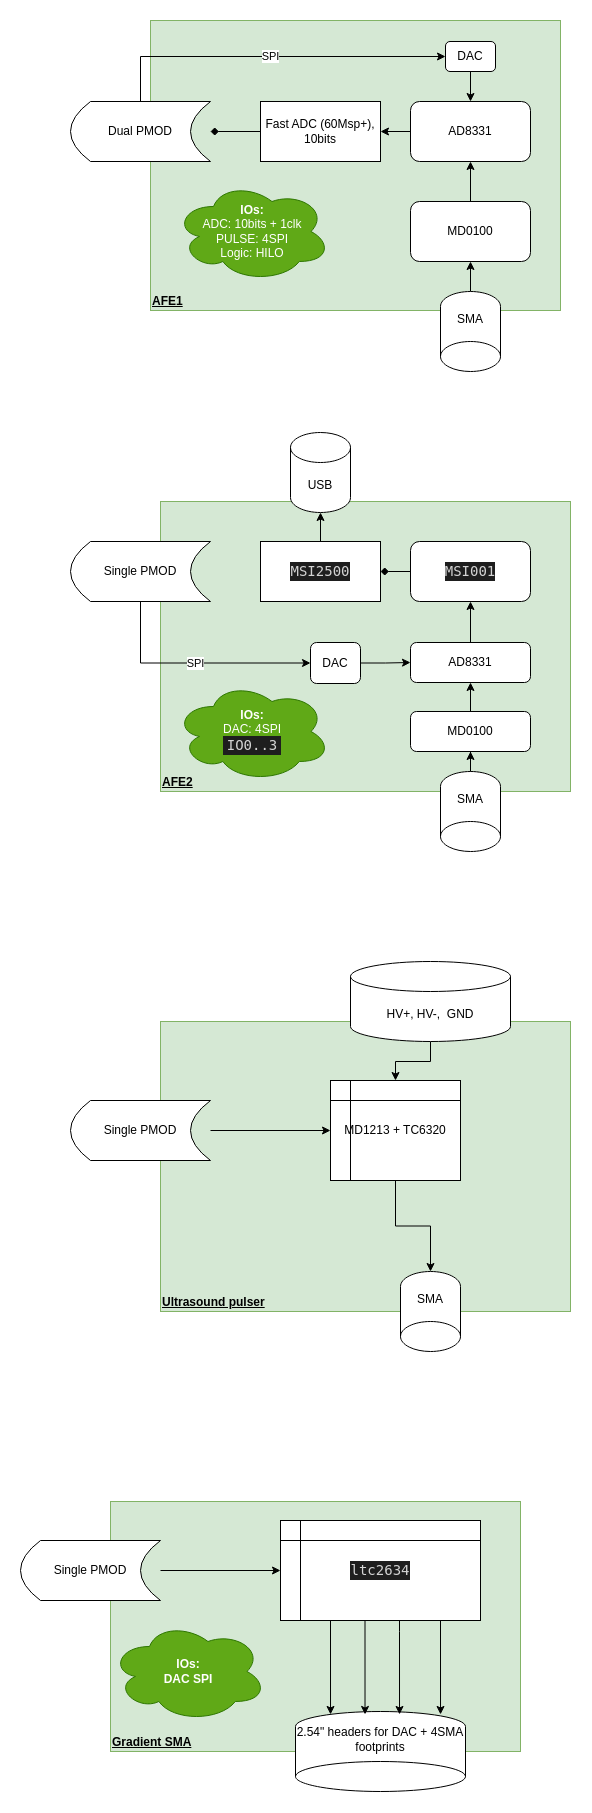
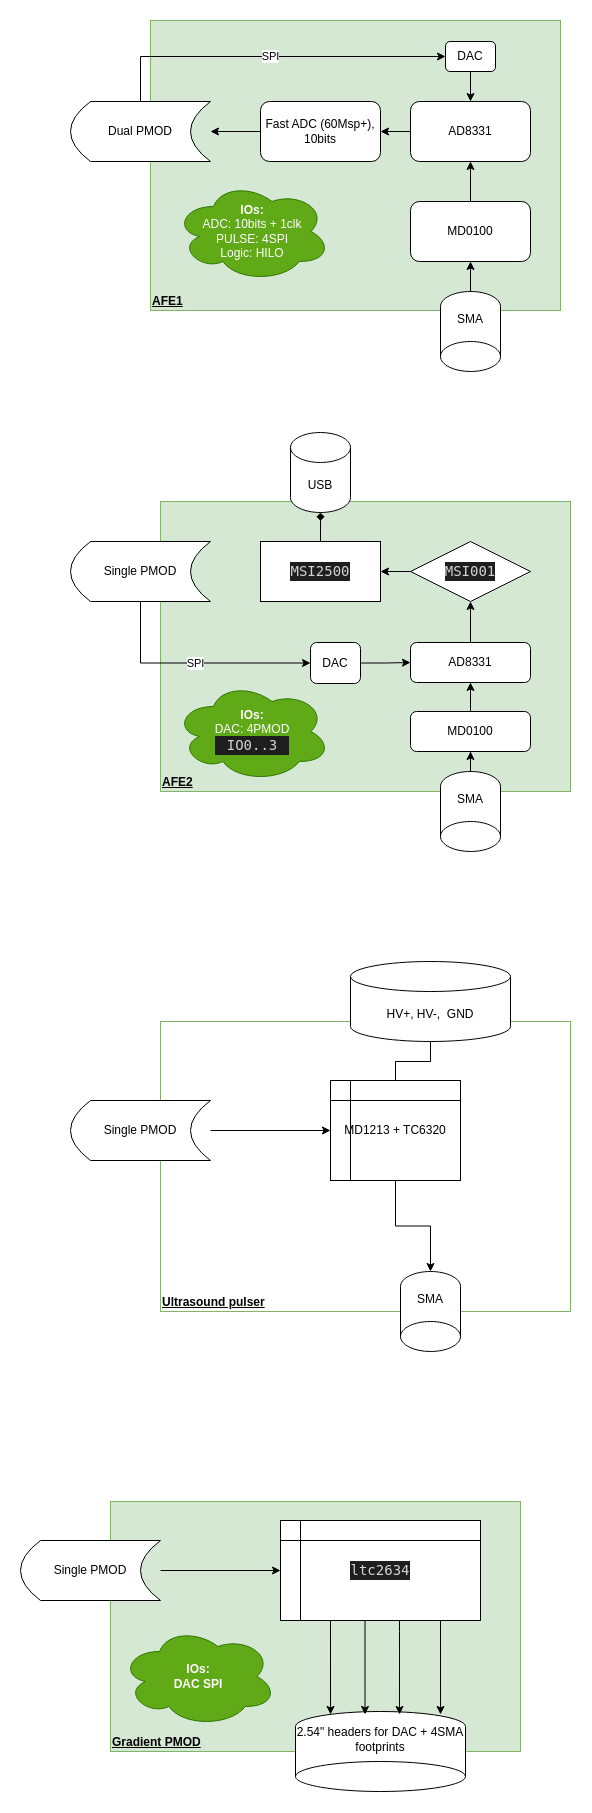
- <mxCell id="7" value="" style="edgeStyle=orthogonalEdgeStyle;rounded=0;orthogonalLoop=1;jettySize=auto;html=1;endArrow=diamond;" edge="1" parent="1" source="8" target="4"><mxGeometry relative="1" as="geometry" /></mxCell>
+ <mxCell id="7" value="" style="edgeStyle=orthogonalEdgeStyle;rounded=0;orthogonalLoop=1;jettySize=auto;html=1;" edge="1" parent="1" source="8" target="4"><mxGeometry relative="1" as="geometry" /></mxCell>
- <mxCell id="8" value="Fast ADC (60Msp+), 10bits" style="whiteSpace=wrap;html=1;rounded=0;" vertex="1" parent="1"><mxGeometry x="260" y="101" width="120" height="60" as="geometry" /></mxCell>
+ <mxCell id="8" value="Fast ADC (60Msp+), 10bits" style="rounded=1;whiteSpace=wrap;html=1;" vertex="1" parent="1"><mxGeometry x="260" y="101" width="120" height="60" as="geometry" /></mxCell>
- <mxCell id="21" value="" style="edgeStyle=orthogonalEdgeStyle;rounded=0;orthogonalLoop=1;jettySize=auto;html=1;" edge="1" parent="1" source="22" target="30"><mxGeometry relative="1" as="geometry" /></mxCell>
+ <mxCell id="21" value="" style="edgeStyle=orthogonalEdgeStyle;rounded=0;orthogonalLoop=1;jettySize=auto;html=1;endArrow=diamond;" edge="1" parent="1" source="22" target="30"><mxGeometry relative="1" as="geometry" /></mxCell>
- <mxCell id="19" value="" style="edgeStyle=orthogonalEdgeStyle;rounded=0;orthogonalLoop=1;jettySize=auto;html=1;endArrow=diamond;" edge="1" parent="1" source="20" target="22"><mxGeometry relative="1" as="geometry" /></mxCell>
+ <mxCell id="19" value="" style="edgeStyle=orthogonalEdgeStyle;rounded=0;orthogonalLoop=1;jettySize=auto;html=1;" edge="1" parent="1" source="20" target="22"><mxGeometry relative="1" as="geometry" /></mxCell>
- <mxCell id="20" value="&lt;div style=&quot;color: rgb(212, 212, 212); background-color: rgb(30, 30, 30); font-family: &amp;quot;Droid Sans Mono&amp;quot;, &amp;quot;monospace&amp;quot;, monospace; font-size: 14px; line-height: 19px;&quot;&gt;MSI001&lt;/div&gt;" style="rounded=1;whiteSpace=wrap;html=1;" vertex="1" parent="1"><mxGeometry x="410" y="541" width="120" height="60" as="geometry" /></mxCell>
+ <mxCell id="20" value="&lt;div style=&quot;color: rgb(212, 212, 212); background-color: rgb(30, 30, 30); font-family: &amp;quot;Droid Sans Mono&amp;quot;, &amp;quot;monospace&amp;quot;, monospace; font-size: 14px; line-height: 19px;&quot;&gt;MSI001&lt;/div&gt;" style="rhombus;whiteSpace=wrap;html=1;" vertex="1" parent="1"><mxGeometry x="410" y="541" width="120" height="60" as="geometry" /></mxCell>
- <mxCell id="29" value="&lt;b&gt;IOs:&lt;/b&gt;&lt;br&gt;DAC: 4SPI&lt;br&gt;&lt;div style=&quot;color: rgb(212, 212, 212); background-color: rgb(30, 30, 30); font-family: &amp;quot;Droid Sans Mono&amp;quot;, &amp;quot;monospace&amp;quot;, monospace; font-size: 14px; line-height: 19px;&quot;&gt;IO0..3&lt;/div&gt;" style="ellipse;shape=cloud;whiteSpace=wrap;html=1;fillColor=#60a917;fontColor=#ffffff;strokeColor=#2D7600;" vertex="1" parent="1"><mxGeometry x="174" y="681" width="156" height="100" as="geometry" /></mxCell>
+ <mxCell id="29" value="&lt;b&gt;IOs:&lt;/b&gt;&lt;br&gt;DAC: 4PMOD&lt;br&gt;&lt;div style=&quot;color: rgb(212, 212, 212); background-color: rgb(30, 30, 30); font-family: &amp;quot;Droid Sans Mono&amp;quot;, &amp;quot;monospace&amp;quot;, monospace; font-size: 14px; line-height: 19px;&quot;&gt;IO0..3&lt;/div&gt;" style="ellipse;shape=cloud;whiteSpace=wrap;html=1;fillColor=#60a917;fontColor=#ffffff;strokeColor=#2D7600;" vertex="1" parent="1"><mxGeometry x="174" y="681" width="156" height="100" as="geometry" /></mxCell>
- <mxCell id="39" value="" style="edgeStyle=orthogonalEdgeStyle;rounded=0;orthogonalLoop=1;jettySize=auto;html=1;" edge="1" parent="1" source="40" target="38"><mxGeometry relative="1" as="geometry" /></mxCell>
+ <mxCell id="39" value="" style="edgeStyle=orthogonalEdgeStyle;rounded=0;orthogonalLoop=1;jettySize=auto;html=1;endArrow=none;" edge="1" parent="1" source="40" target="38"><mxGeometry relative="1" as="geometry" /></mxCell>
- <mxCell id="33" value="Ultrasound pulser" style="rounded=0;whiteSpace=wrap;html=1;fillColor=#d5e8d4;strokeColor=#82b366;align=left;verticalAlign=bottom;fontStyle=5" vertex="1" parent="1"><mxGeometry x="160" y="1021" width="410" height="290" as="geometry" /></mxCell>
+ <mxCell id="33" value="Ultrasound pulser" style="rounded=0;whiteSpace=wrap;html=1;fillColor=#ffffff;strokeColor=#82b366;align=left;verticalAlign=bottom;fontStyle=5;" vertex="1" parent="1"><mxGeometry x="160" y="1021" width="410" height="290" as="geometry" /></mxCell>
- <mxCell id="45" value="&lt;b&gt;IOs: &lt;br&gt;DAC SPI&lt;br&gt;&lt;/b&gt;" style="ellipse;shape=cloud;whiteSpace=wrap;html=1;fillColor=#60a917;fontColor=#ffffff;strokeColor=#2D7600;" vertex="1" parent="1"><mxGeometry x="110" y="1621" width="156" height="100" as="geometry" /></mxCell>
+ <mxCell id="45" value="&lt;b&gt;IOs: &lt;br&gt;DAC SPI&lt;br&gt;&lt;/b&gt;" style="ellipse;shape=cloud;whiteSpace=wrap;html=1;fillColor=#60a917;fontColor=#ffffff;strokeColor=#2D7600;" vertex="1" parent="1"><mxGeometry x="120" y="1626" width="156" height="100" as="geometry" /></mxCell>
- <mxCell id="41" value="Gradient SMA" style="rounded=0;whiteSpace=wrap;html=1;fillColor=#d5e8d4;strokeColor=#82b366;align=left;verticalAlign=bottom;fontStyle=5" vertex="1" parent="1"><mxGeometry x="110" y="1501" width="410" height="250" as="geometry" /></mxCell>
+ <mxCell id="41" value="Gradient PMOD" style="rounded=0;whiteSpace=wrap;html=1;fillColor=#d5e8d4;strokeColor=#82b366;align=left;verticalAlign=bottom;fontStyle=5" vertex="1" parent="1"><mxGeometry x="110" y="1501" width="410" height="250" as="geometry" /></mxCell>
